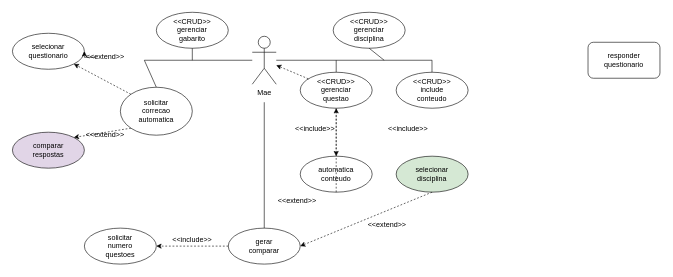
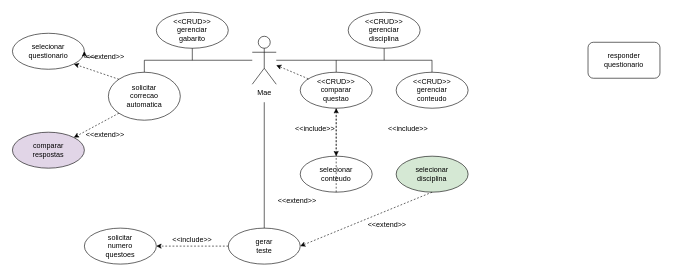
- <mxCell id="5" value="&lt;div&gt;&amp;lt;&amp;lt;CRUD&amp;gt;&amp;gt;&lt;/div&gt;&lt;div&gt;gerenciar&lt;/div&gt;&lt;div&gt;disciplina&lt;br&gt;&lt;/div&gt;" style="ellipse;whiteSpace=wrap;html=1;" vertex="1" parent="1"><mxGeometry x="555" y="20" width="120" height="60" as="geometry" /></mxCell>
+ <mxCell id="5" value="&lt;div&gt;&amp;lt;&amp;lt;CRUD&amp;gt;&amp;gt;&lt;/div&gt;&lt;div&gt;gerenciar&lt;/div&gt;&lt;div&gt;disciplina&lt;br&gt;&lt;/div&gt;" style="ellipse;whiteSpace=wrap;html=1;" vertex="1" parent="1"><mxGeometry x="580" y="20" width="120" height="60" as="geometry" /></mxCell>
- <mxCell id="3" value="&lt;div&gt;&amp;lt;&amp;lt;CRUD&amp;gt;&amp;gt;&lt;/div&gt;&lt;div&gt;gerenciar&lt;/div&gt;&lt;div&gt;questao&lt;br&gt;&lt;/div&gt;" style="ellipse;whiteSpace=wrap;html=1;" vertex="1" parent="1"><mxGeometry x="500" y="120" width="120" height="60" as="geometry" /></mxCell>
+ <mxCell id="3" value="&lt;div&gt;&amp;lt;&amp;lt;CRUD&amp;gt;&amp;gt;&lt;/div&gt;&lt;div&gt;comparar&lt;/div&gt;&lt;div&gt;questao&lt;br&gt;&lt;/div&gt;" style="ellipse;whiteSpace=wrap;html=1;" vertex="1" parent="1"><mxGeometry x="500" y="120" width="120" height="60" as="geometry" /></mxCell>
- <mxCell id="4" value="&lt;div&gt;&amp;lt;&amp;lt;CRUD&amp;gt;&amp;gt;&lt;/div&gt;&lt;div&gt;include&lt;/div&gt;conteudo" style="ellipse;whiteSpace=wrap;html=1;" vertex="1" parent="1"><mxGeometry x="660" y="120" width="120" height="60" as="geometry" /></mxCell>
+ <mxCell id="4" value="&lt;div&gt;&amp;lt;&amp;lt;CRUD&amp;gt;&amp;gt;&lt;/div&gt;&lt;div&gt;gerenciar&lt;/div&gt;conteudo" style="ellipse;whiteSpace=wrap;html=1;" vertex="1" parent="1"><mxGeometry x="660" y="120" width="120" height="60" as="geometry" /></mxCell>
- <mxCell id="26" value="&lt;div&gt;solicitar&lt;/div&gt;&lt;div&gt;correcao&lt;/div&gt;&lt;div&gt;automatica&lt;br&gt;&lt;/div&gt;" style="ellipse;whiteSpace=wrap;html=1;" vertex="1" parent="1"><mxGeometry x="200" y="145" width="120" height="80" as="geometry" /></mxCell>
+ <mxCell id="26" value="&lt;div&gt;solicitar&lt;/div&gt;&lt;div&gt;correcao&lt;/div&gt;&lt;div&gt;automatica&lt;br&gt;&lt;/div&gt;" style="ellipse;whiteSpace=wrap;html=1;" vertex="1" parent="1"><mxGeometry x="180" y="120" width="120" height="80" as="geometry" /></mxCell>
- <mxCell id="10" value="&lt;div&gt;automatica&lt;/div&gt;&lt;div&gt;conteudo&lt;br&gt;&lt;/div&gt;" style="ellipse;whiteSpace=wrap;html=1;" vertex="1" parent="1"><mxGeometry x="500" y="260" width="120" height="60" as="geometry" /></mxCell>
+ <mxCell id="10" value="&lt;div&gt;selecionar&lt;/div&gt;&lt;div&gt;conteudo&lt;br&gt;&lt;/div&gt;" style="ellipse;whiteSpace=wrap;html=1;" vertex="1" parent="1"><mxGeometry x="500" y="260" width="120" height="60" as="geometry" /></mxCell>
- <mxCell id="16" value="&lt;div&gt;gerar&lt;/div&gt;&lt;div&gt;comparar&lt;br&gt;&lt;/div&gt;" style="ellipse;whiteSpace=wrap;html=1;" vertex="1" parent="1"><mxGeometry x="380" y="380" width="120" height="60" as="geometry" /></mxCell>
+ <mxCell id="16" value="&lt;div&gt;gerar&lt;/div&gt;&lt;div&gt;teste&lt;br&gt;&lt;/div&gt;" style="ellipse;whiteSpace=wrap;html=1;" vertex="1" parent="1"><mxGeometry x="380" y="380" width="120" height="60" as="geometry" /></mxCell>
